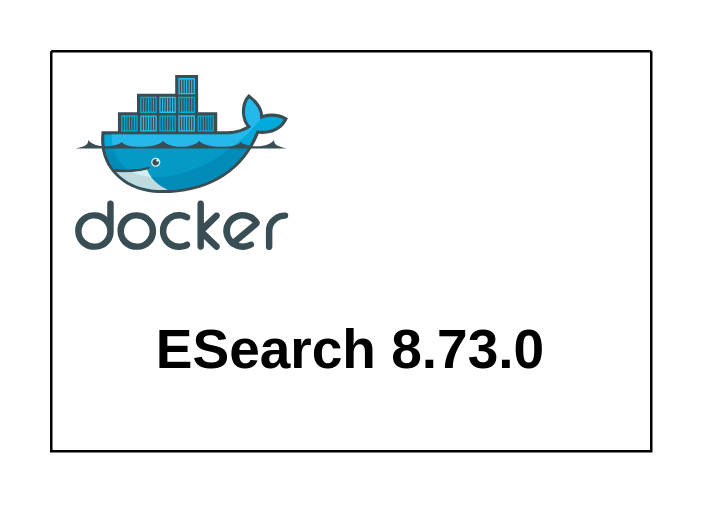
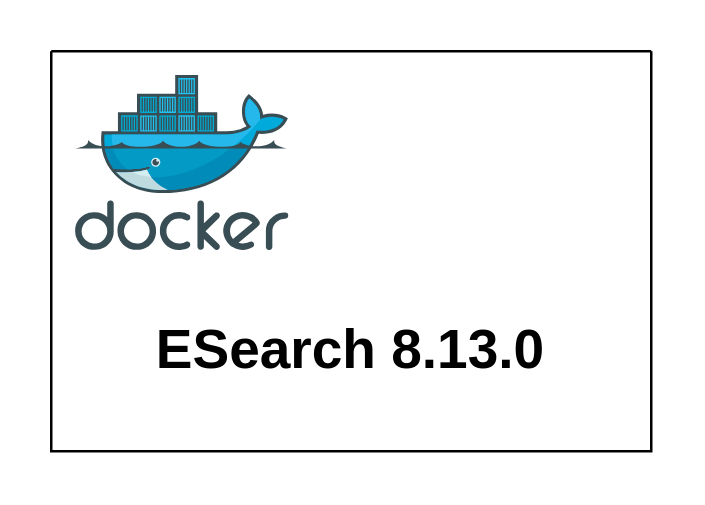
- <mxCell id="4" value="&lt;b&gt;&lt;font style=&quot;font-size: 22px;&quot;&gt;ESearch 8.73.0&lt;br&gt;&lt;/font&gt;&lt;/b&gt;" style="text;html=1;align=center;verticalAlign=middle;whiteSpace=wrap;rounded=0;" vertex="1" parent="2"><mxGeometry x="35" y="101.25" width="170" height="37.5" as="geometry" /></mxCell>
+ <mxCell id="4" value="&lt;b&gt;&lt;font style=&quot;font-size: 22px;&quot;&gt;ESearch 8.13.0&lt;br&gt;&lt;/font&gt;&lt;/b&gt;" style="text;html=1;align=center;verticalAlign=middle;whiteSpace=wrap;rounded=0;" vertex="1" parent="2"><mxGeometry x="35" y="101.25" width="170" height="37.5" as="geometry" /></mxCell>
